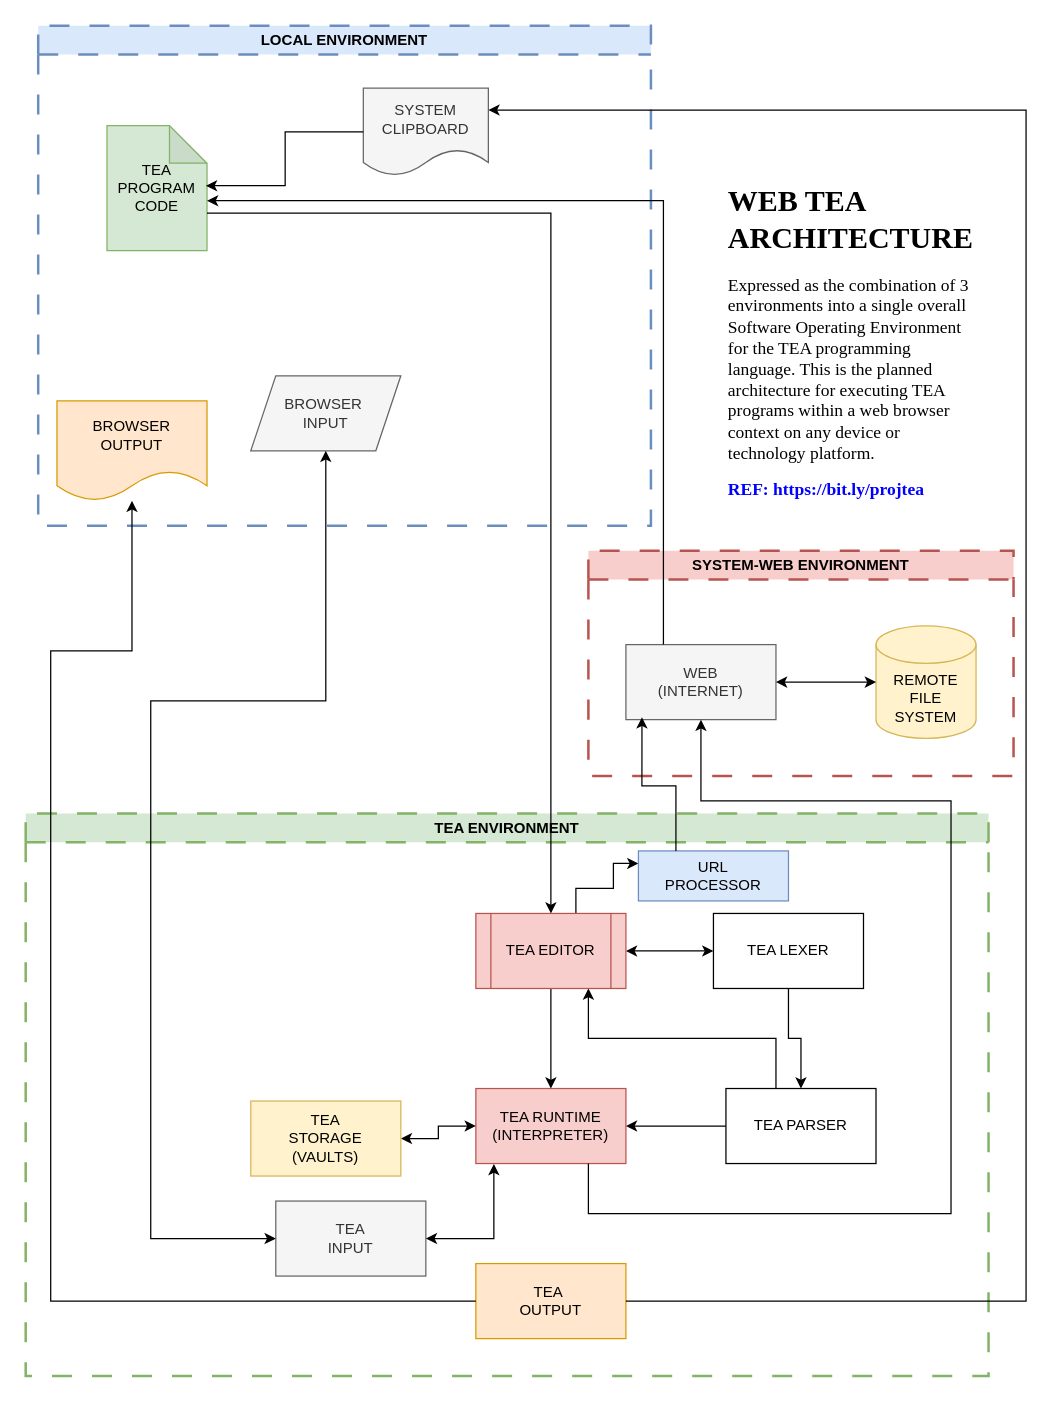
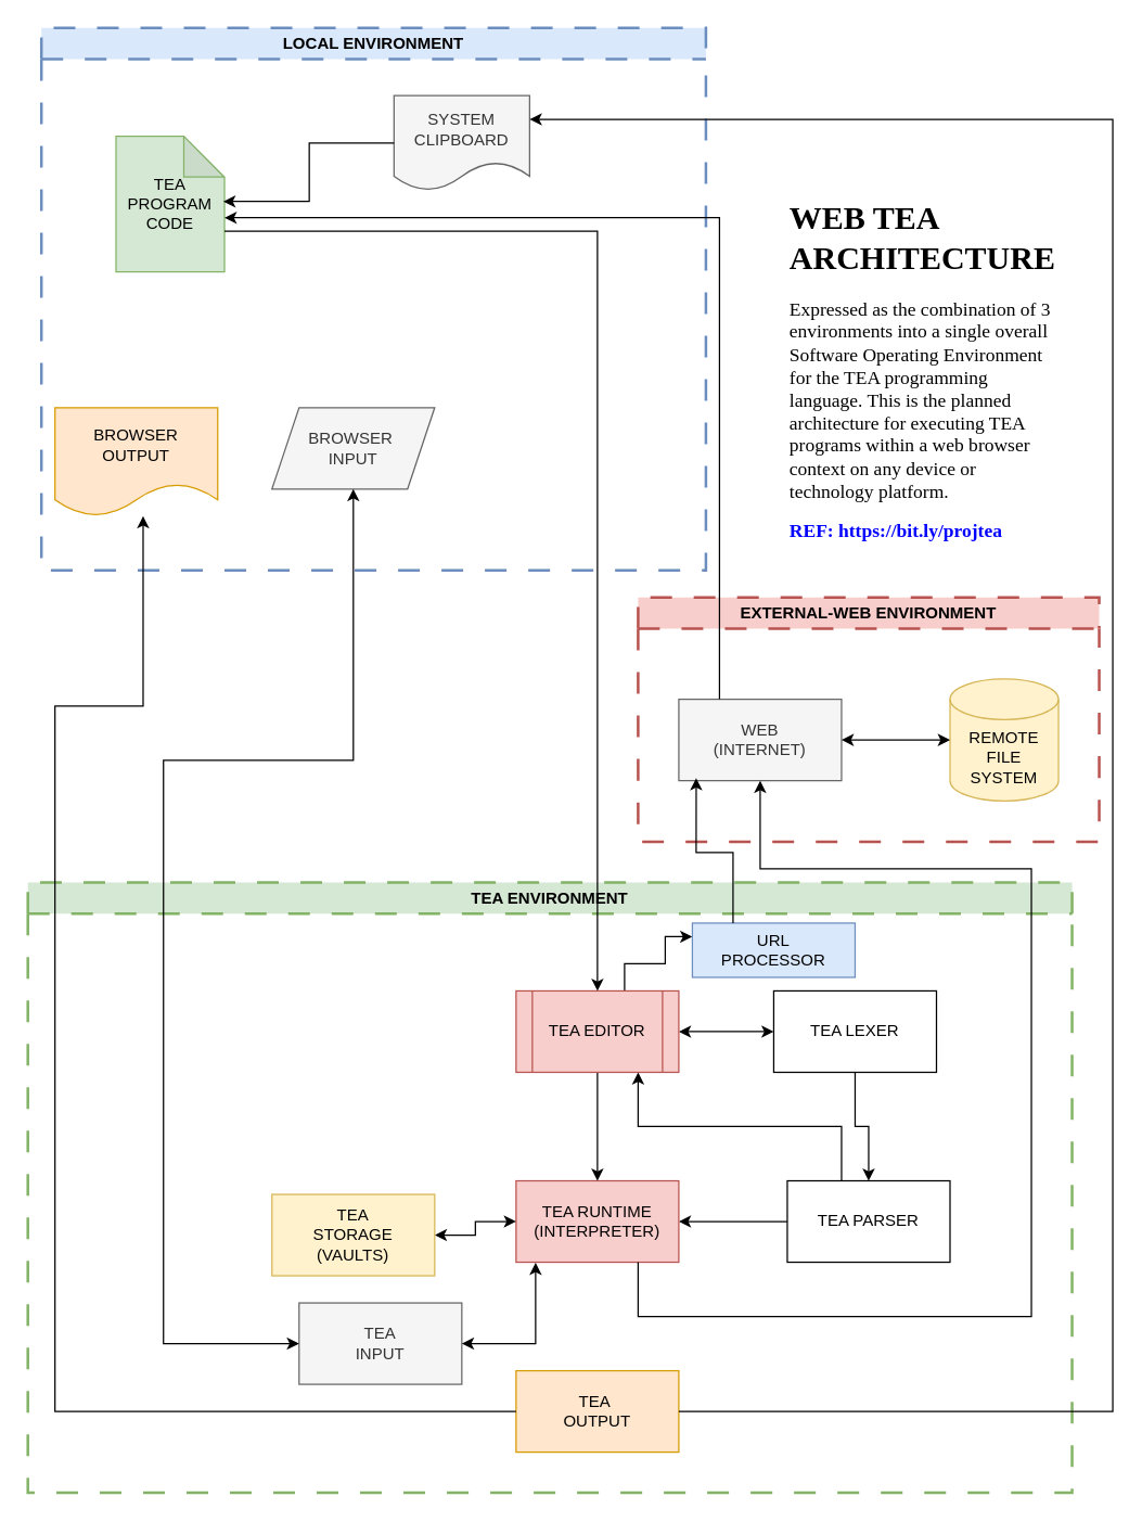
- <mxCell id="6" value="BROWSER&lt;div&gt;OUTPUT&lt;/div&gt;" style="shape=document;whiteSpace=wrap;html=1;boundedLbl=1;fillColor=#ffe6cc;strokeColor=#d79b00;" vertex="1" parent="2"><mxGeometry x="15" y="300" width="120" height="80" as="geometry" /></mxCell>
+ <mxCell id="6" value="BROWSER&lt;div&gt;OUTPUT&lt;/div&gt;" style="shape=document;whiteSpace=wrap;html=1;boundedLbl=1;fillColor=#ffe6cc;strokeColor=#d79b00;" vertex="1" parent="2"><mxGeometry x="10" y="280" width="120" height="80" as="geometry" /></mxCell>
- <mxCell id="25" value="SYSTEM-WEB ENVIRONMENT" style="swimlane;whiteSpace=wrap;html=1;fillColor=#f8cecc;strokeColor=#b85450;fillStyle=solid;gradientColor=none;glass=0;shadow=0;rounded=0;strokeWidth=2;dashed=1;dashPattern=8 8;" vertex="1" parent="1"><mxGeometry x="470" y="440" width="340" height="180" as="geometry" /></mxCell>
+ <mxCell id="25" value="EXTERNAL-WEB ENVIRONMENT" style="swimlane;whiteSpace=wrap;html=1;fillColor=#f8cecc;strokeColor=#b85450;fillStyle=solid;gradientColor=none;glass=0;shadow=0;rounded=0;strokeWidth=2;dashed=1;dashPattern=8 8;" vertex="1" parent="1"><mxGeometry x="470" y="440" width="340" height="180" as="geometry" /></mxCell>
